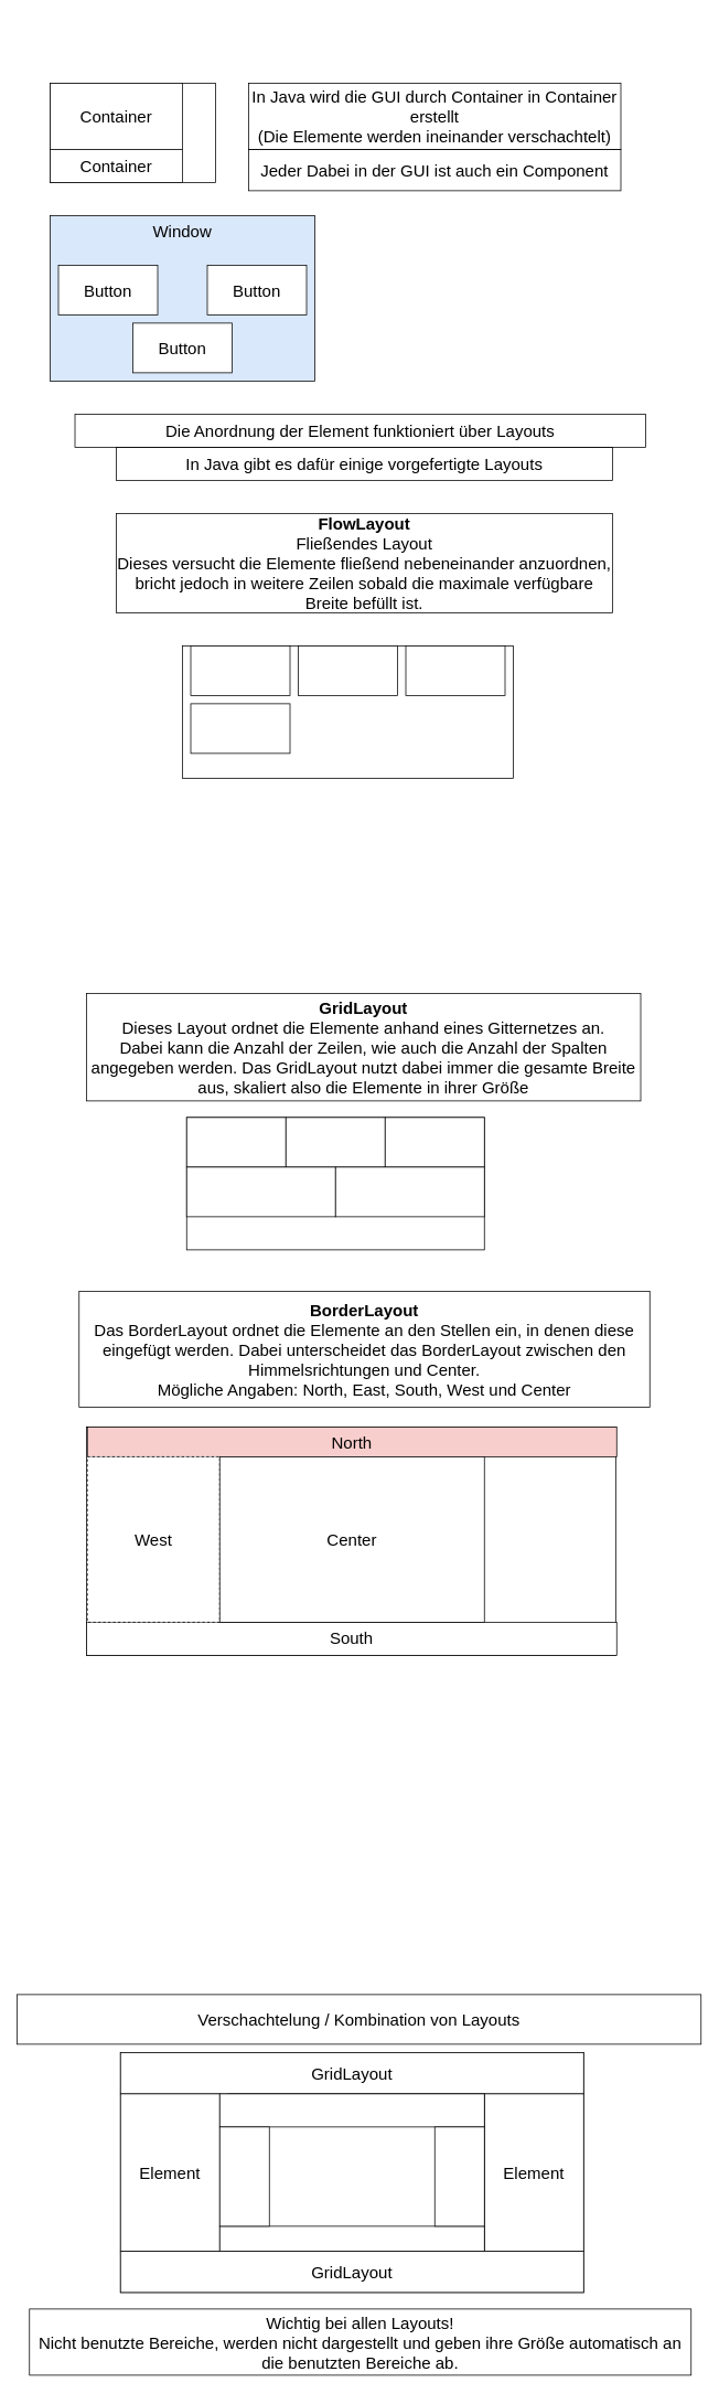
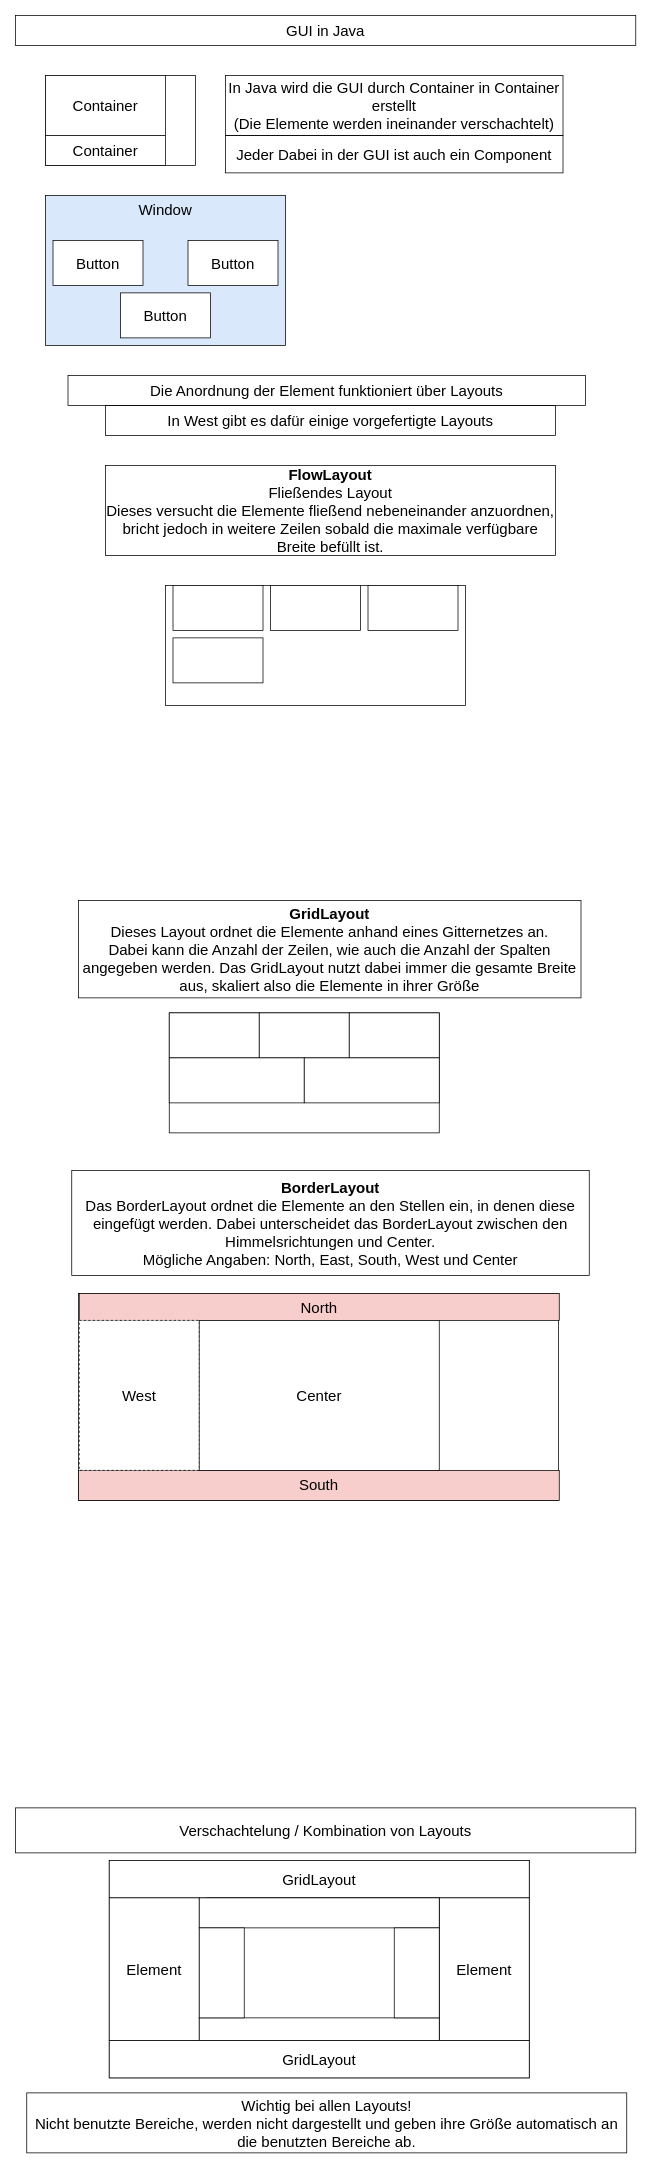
+ <mxCell id="3" value="GUI in Java" style="text;html=1;fillColor=none;align=center;verticalAlign=middle;whiteSpace=wrap;rounded=0;fontSize=20;strokeColor=#000000;" vertex="1" parent="1"><mxGeometry width="827" height="40" as="geometry" x="20" y="20" /></mxCell>
- <mxCell id="13" value="In Java gibt es dafür einige vorgefertigte Layouts" style="text;html=1;fillColor=none;align=center;verticalAlign=middle;whiteSpace=wrap;rounded=0;fontSize=20;strokeColor=#000000;" vertex="1" parent="1"><mxGeometry x="140" y="540" width="600" height="40" as="geometry" /></mxCell>
+ <mxCell id="13" value="In West gibt es dafür einige vorgefertigte Layouts" style="text;html=1;fillColor=none;align=center;verticalAlign=middle;whiteSpace=wrap;rounded=0;fontSize=20;strokeColor=#000000;" vertex="1" parent="1"><mxGeometry x="140" y="540" width="600" height="40" as="geometry" /></mxCell>
- <mxCell id="30" value="South" style="rounded=0;whiteSpace=wrap;html=1;fontSize=20;strokeColor=#000000;verticalAlign=top;" vertex="1" parent="1"><mxGeometry x="104" y="1960" width="641" height="40" as="geometry" /></mxCell>
+ <mxCell id="30" value="South" style="rounded=0;whiteSpace=wrap;html=1;fontSize=20;strokeColor=#000000;verticalAlign=top;fillColor=#f8cecc;" vertex="1" parent="1"><mxGeometry x="104" y="1960" width="641" height="40" as="geometry" /></mxCell>
